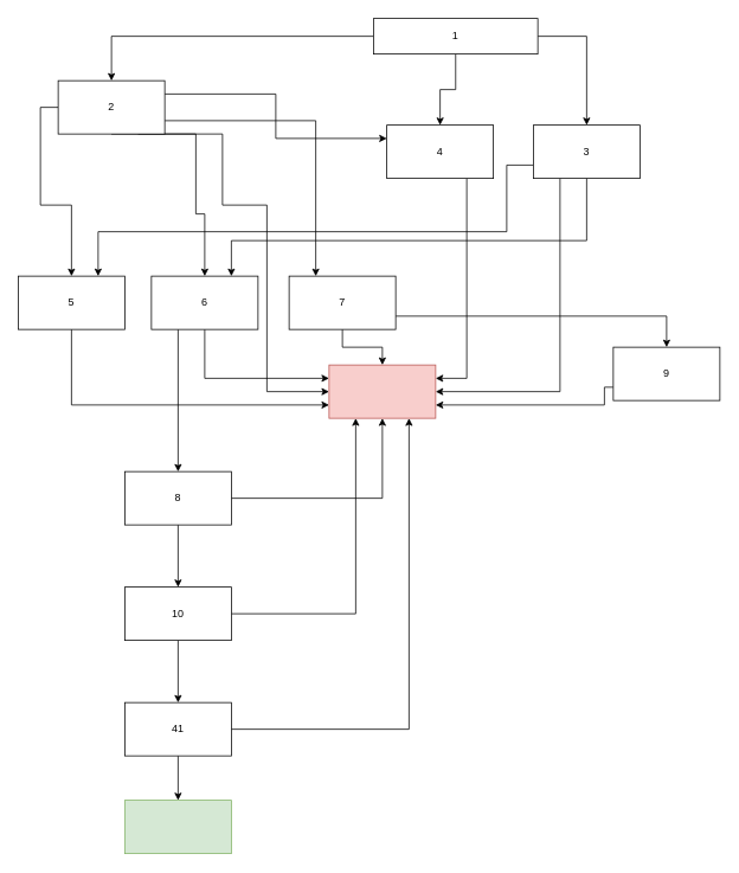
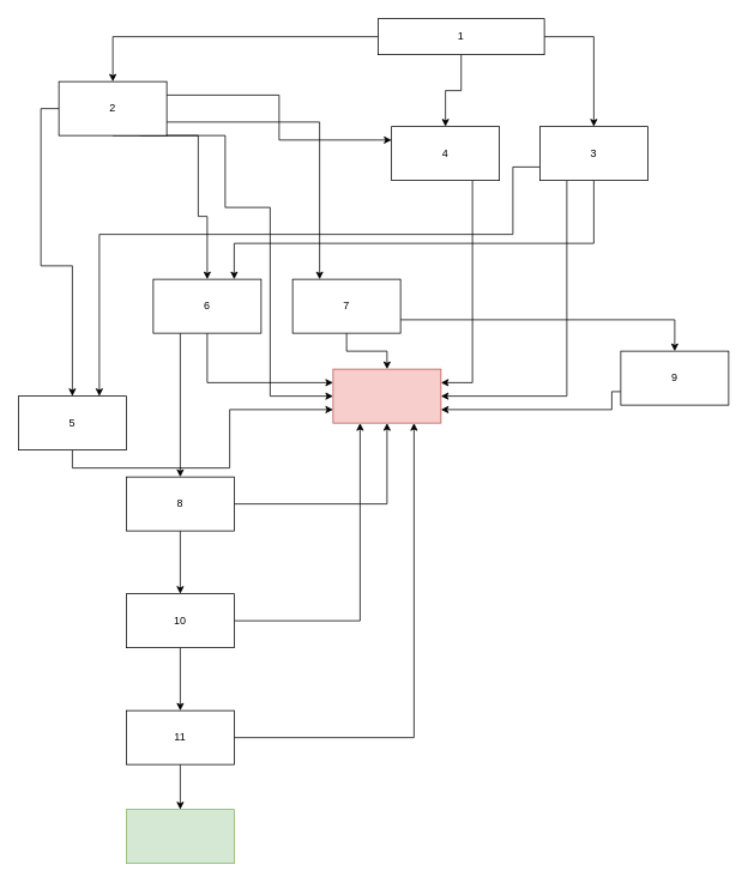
- <mxCell id="31" value="5" style="rounded=0;whiteSpace=wrap;html=1;" vertex="1" parent="1"><mxGeometry y="310" width="120" height="60" as="geometry" x="20" /></mxCell>
+ <mxCell id="31" value="5" style="rounded=0;whiteSpace=wrap;html=1;" vertex="1" parent="1"><mxGeometry x="20" y="440" width="120" height="60" as="geometry" /></mxCell>
- <mxCell id="36" value="41" style="rounded=0;whiteSpace=wrap;html=1;" vertex="1" parent="1"><mxGeometry x="140" y="790" width="120" height="60" as="geometry" /></mxCell>
+ <mxCell id="36" value="11" style="rounded=0;whiteSpace=wrap;html=1;" vertex="1" parent="1"><mxGeometry x="140" y="790" width="120" height="60" as="geometry" /></mxCell>
